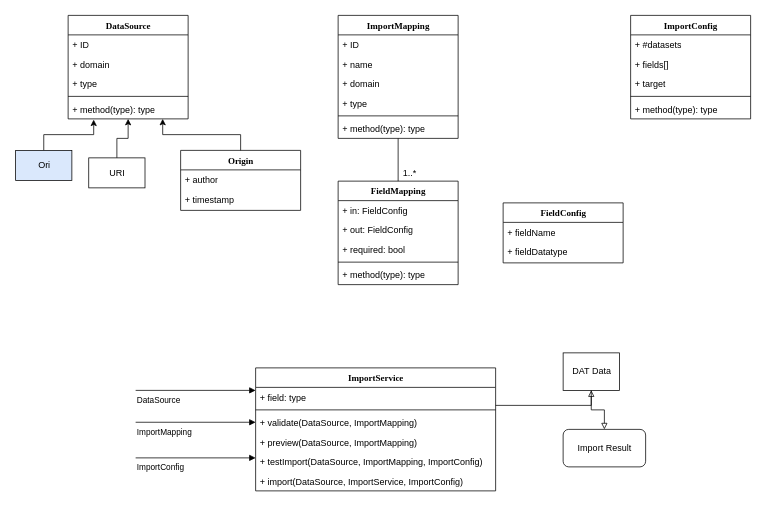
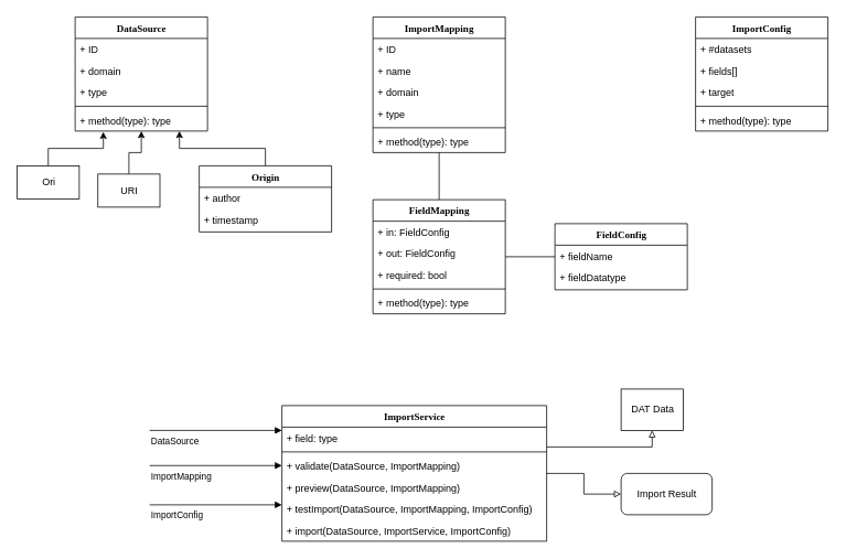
- <mxCell id="16" value="Ori" style="html=1;fillColor=#dae8fc;" vertex="1" parent="8"><mxGeometry y="180" width="75" height="40" as="geometry" /></mxCell>
+ <mxCell id="16" value="Ori" style="html=1;" vertex="1" parent="8"><mxGeometry y="180" width="75" height="40" as="geometry" /></mxCell>
- <mxCell id="42" value="1..*" style="text;html=1;align=center;verticalAlign=middle;resizable=0;points=[];;autosize=1;" vertex="1" parent="23"><mxGeometry x="80" y="201" width="30" height="20" as="geometry" /></mxCell>
+ <mxCell id="41" style="edgeStyle=orthogonalEdgeStyle;rounded=0;orthogonalLoop=1;jettySize=auto;html=1;endArrow=none;endFill=0;" edge="1" parent="23" source="32" target="38"><mxGeometry relative="1" as="geometry" /></mxCell>
- <mxCell id="55" style="edgeStyle=orthogonalEdgeStyle;rounded=0;orthogonalLoop=1;jettySize=auto;html=1;endArrow=none;endFill=0;startArrow=block;startFill=0;" edge="1" parent="1" source="56" target="54"><mxGeometry relative="1" as="geometry" /></mxCell>
+ <mxCell id="55" style="edgeStyle=orthogonalEdgeStyle;rounded=0;orthogonalLoop=1;jettySize=auto;html=1;endArrow=none;endFill=0;startArrow=block;startFill=0;" edge="1" parent="1" source="56" target="43"><mxGeometry relative="1" as="geometry" /></mxCell>
